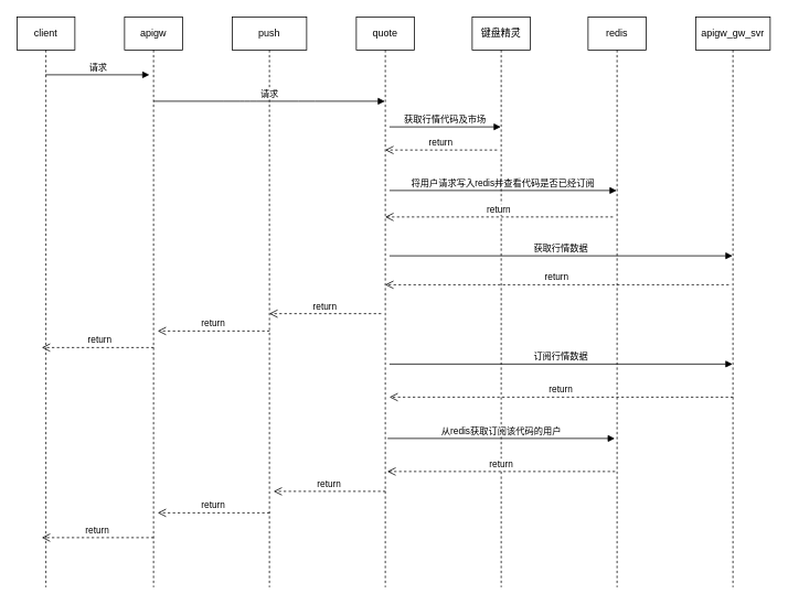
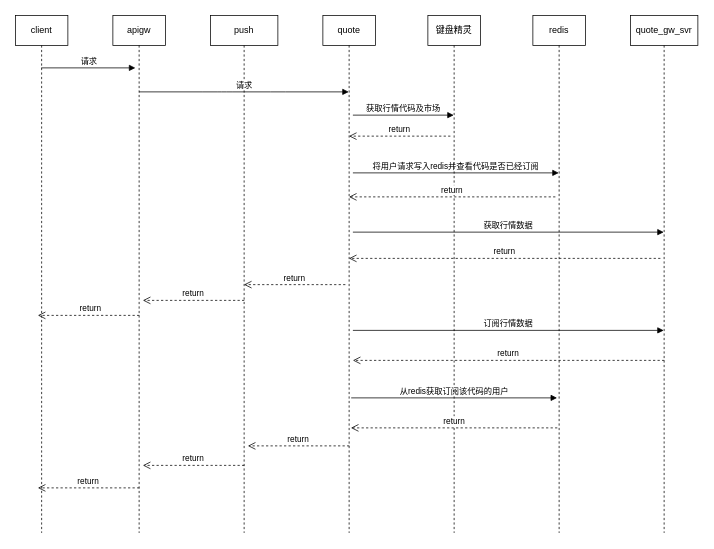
- <mxCell id="10" value="&lt;font style=&quot;vertical-align: inherit&quot;&gt;&lt;font style=&quot;vertical-align: inherit&quot;&gt;&lt;font style=&quot;vertical-align: inherit&quot;&gt;&lt;font style=&quot;vertical-align: inherit&quot;&gt;apigw_gw_svr&lt;/font&gt;&lt;/font&gt;&lt;/font&gt;&lt;/font&gt;" style="shape=umlLifeline;perimeter=lifelinePerimeter;whiteSpace=wrap;html=1;container=1;collapsible=0;recursiveResize=0;outlineConnect=0;" vertex="1" parent="1"><mxGeometry x="840" y="20" width="90" height="690" as="geometry" /></mxCell>
+ <mxCell id="10" value="&lt;font style=&quot;vertical-align: inherit&quot;&gt;&lt;font style=&quot;vertical-align: inherit&quot;&gt;&lt;font style=&quot;vertical-align: inherit&quot;&gt;&lt;font style=&quot;vertical-align: inherit&quot;&gt;quote_gw_svr&lt;/font&gt;&lt;/font&gt;&lt;/font&gt;&lt;/font&gt;" style="shape=umlLifeline;perimeter=lifelinePerimeter;whiteSpace=wrap;html=1;container=1;collapsible=0;recursiveResize=0;outlineConnect=0;" vertex="1" parent="1"><mxGeometry x="840" y="20" width="90" height="690" as="geometry" /></mxCell>
